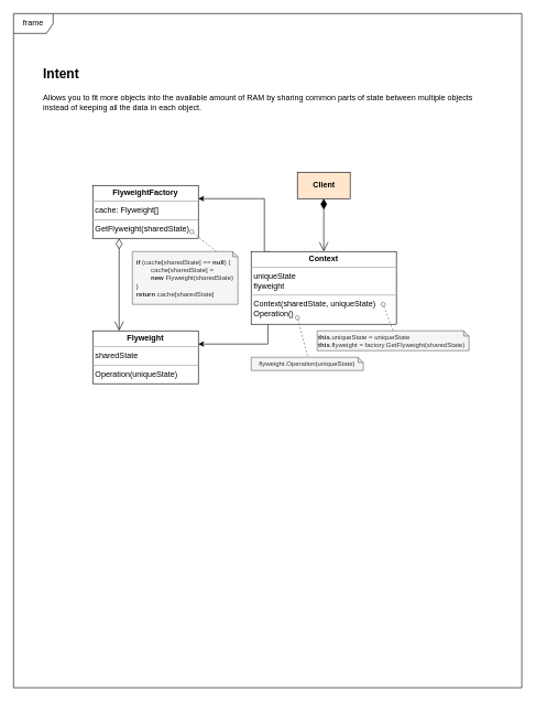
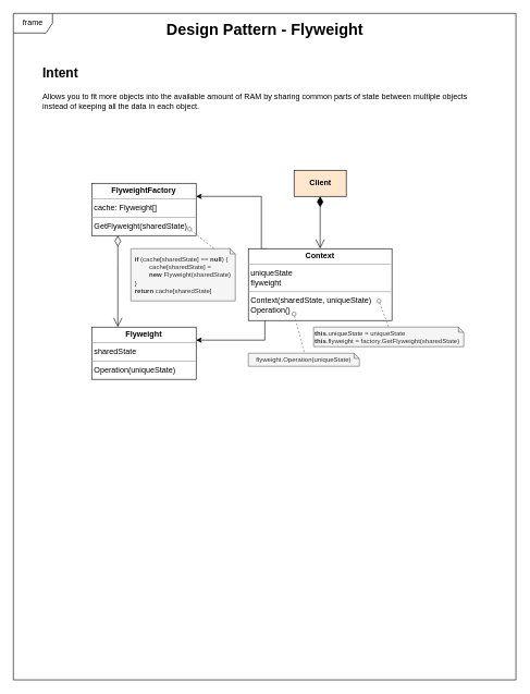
+ <mxCell id="4" value="&lt;b style=&quot;&quot;&gt;&lt;font style=&quot;font-size: 24px;&quot;&gt;Design Pattern - Flyweight&lt;/font&gt;&lt;/b&gt;" style="text;html=1;align=center;verticalAlign=middle;resizable=0;points=[];autosize=1;strokeColor=none;fillColor=none;fontSize=16;" parent="1" vertex="1"><mxGeometry x="245" y="25" width="320" height="40" as="geometry" /></mxCell>
